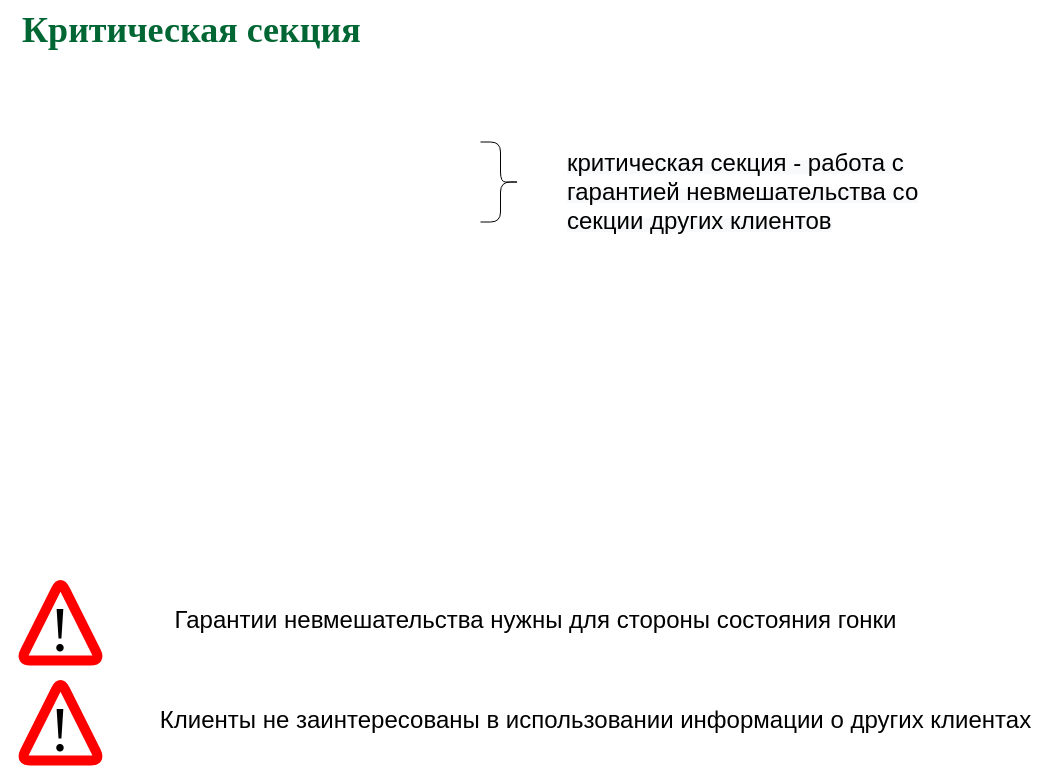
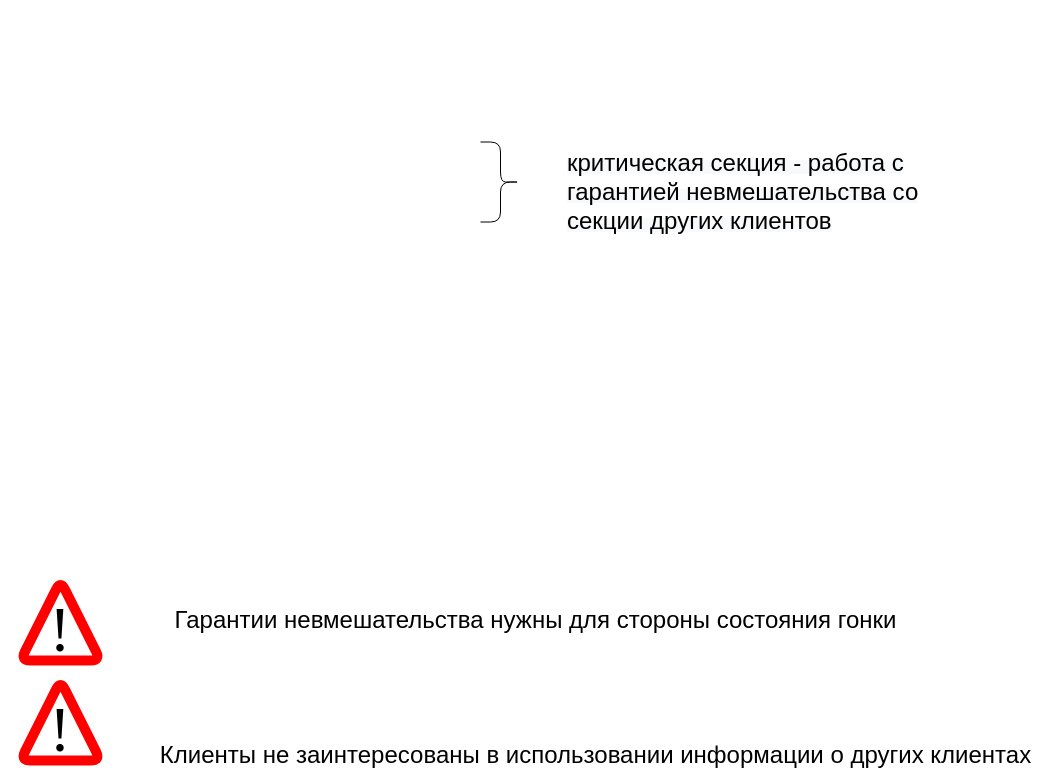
- <mxCell id="4" value="&lt;font face=&quot;Garamond&quot; color=&quot;#006633&quot; size=&quot;1&quot;&gt;&lt;b style=&quot;font-size: 36px&quot;&gt;Критическая секция&lt;/b&gt;&lt;/font&gt;" style="text;html=1;align=left;verticalAlign=middle;whiteSpace=wrap;rounded=0;" parent="1" vertex="1"><mxGeometry x="20" y="20" width="920" height="20" as="geometry" /></mxCell>
- <mxCell id="12" value="Клиенты не заинтересованы в использовании информации о других клиентах" style="text;html=1;align=center;verticalAlign=middle;resizable=0;points=[];autosize=1;strokeColor=none;fillColor=none;fontSize=24;" vertex="1" parent="1"><mxGeometry x="150" y="700" width="890" height="40" as="geometry" /></mxCell>
+ <mxCell id="12" value="Клиенты не заинтересованы в использовании информации о других клиентах" style="text;html=1;align=center;verticalAlign=middle;resizable=0;points=[];autosize=1;strokeColor=none;fillColor=none;fontSize=24;" vertex="1" parent="1"><mxGeometry x="150" y="735" width="890" height="40" as="geometry" /></mxCell>
